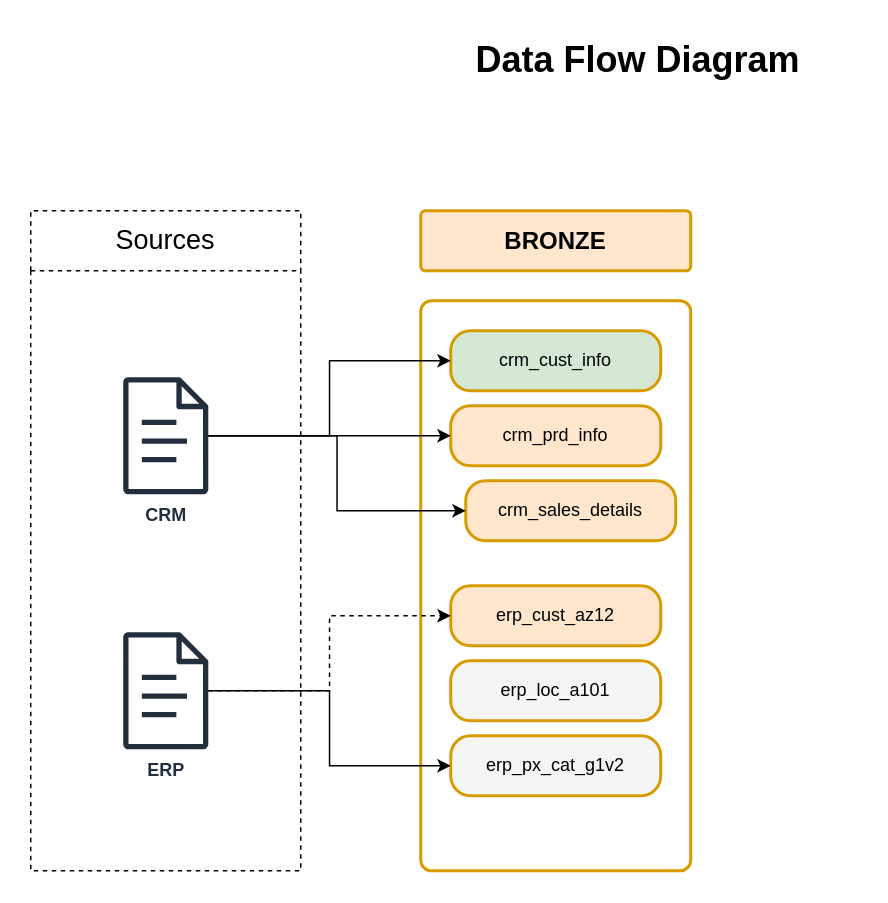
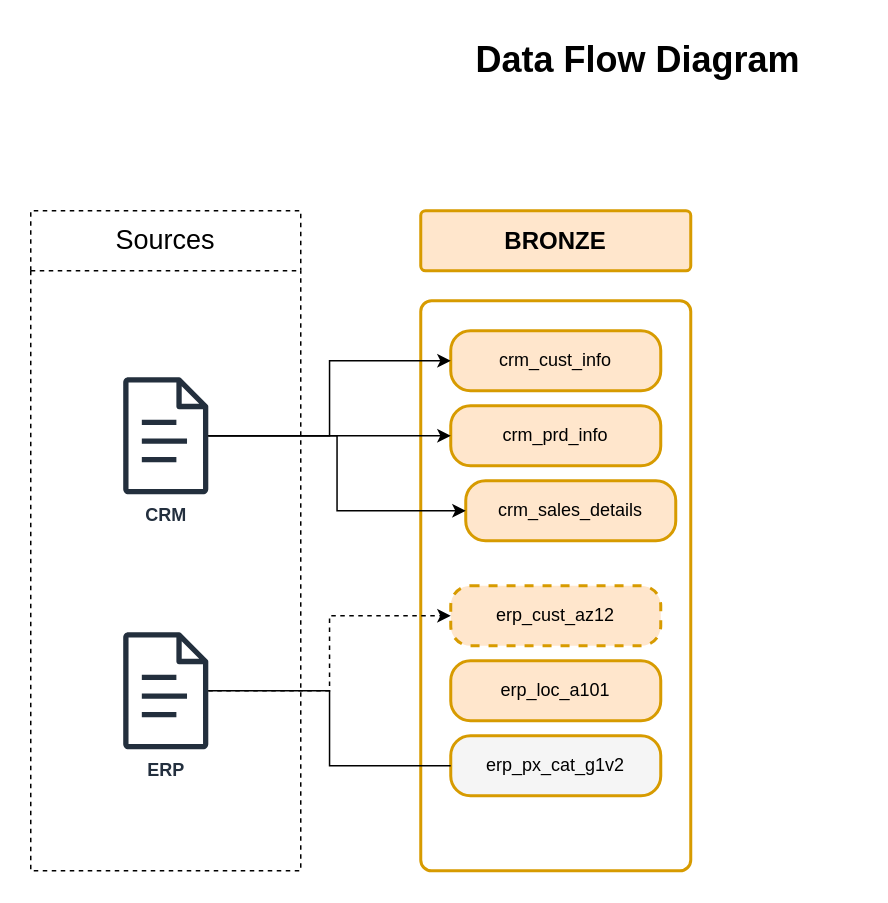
- <mxCell id="7" value="crm_cust_info" style="rounded=1;whiteSpace=wrap;html=1;arcSize=33;fillColor=#d5e8d4;strokeColor=#d79b00;strokeWidth=2;" vertex="1" parent="1"><mxGeometry x="300" y="220" width="140" height="40" as="geometry" /></mxCell>
+ <mxCell id="7" value="crm_cust_info" style="rounded=1;whiteSpace=wrap;html=1;arcSize=33;fillColor=#ffe6cc;strokeColor=#d79b00;strokeWidth=2;" vertex="1" parent="1"><mxGeometry x="300" y="220" width="140" height="40" as="geometry" /></mxCell>
- <mxCell id="10" value="erp_cust_az12" style="rounded=1;whiteSpace=wrap;html=1;arcSize=33;fillColor=#ffe6cc;strokeColor=#d79b00;strokeWidth=2;" vertex="1" parent="1"><mxGeometry x="300" y="390" width="140" height="40" as="geometry" /></mxCell>
+ <mxCell id="10" value="erp_cust_az12" style="rounded=1;whiteSpace=wrap;html=1;arcSize=33;fillColor=#ffe6cc;strokeColor=#d79b00;strokeWidth=2;dashed=1;" vertex="1" parent="1"><mxGeometry x="300" y="390" width="140" height="40" as="geometry" /></mxCell>
- <mxCell id="11" value="erp_loc_a101" style="rounded=1;whiteSpace=wrap;html=1;arcSize=33;fillColor=#f5f5f5;strokeColor=#d79b00;strokeWidth=2;" vertex="1" parent="1"><mxGeometry x="300" y="440" width="140" height="40" as="geometry" /></mxCell>
+ <mxCell id="11" value="erp_loc_a101" style="rounded=1;whiteSpace=wrap;html=1;arcSize=33;fillColor=#ffe6cc;strokeColor=#d79b00;strokeWidth=2;" vertex="1" parent="1"><mxGeometry x="300" y="440" width="140" height="40" as="geometry" /></mxCell>
- <mxCell id="17" style="edgeStyle=orthogonalEdgeStyle;rounded=0;orthogonalLoop=1;jettySize=auto;html=1;" edge="1" parent="1" source="3" target="12"><mxGeometry relative="1" as="geometry" /></mxCell>
+ <mxCell id="17" style="edgeStyle=orthogonalEdgeStyle;rounded=0;orthogonalLoop=1;jettySize=auto;html=1;endArrow=none;" edge="1" parent="1" source="3" target="12"><mxGeometry relative="1" as="geometry" /></mxCell>
